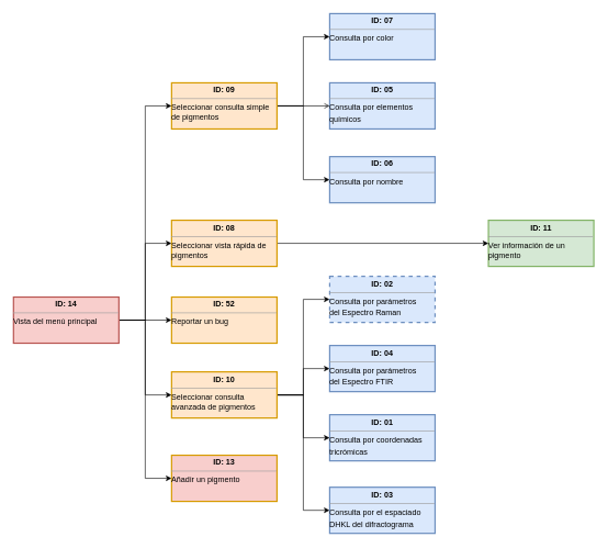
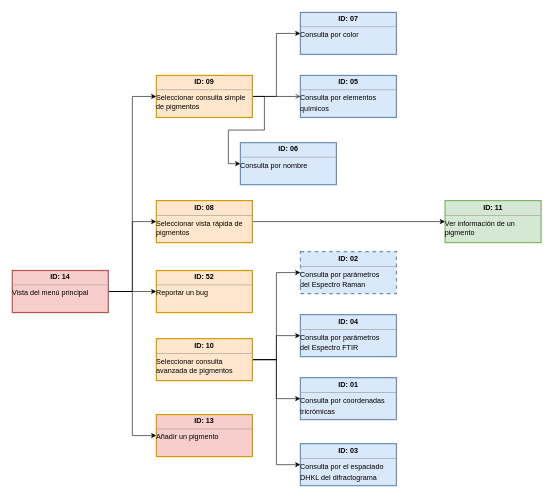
- <mxCell id="24" value="&lt;p style=&quot;margin: 0px ; margin-top: 4px ; text-align: center&quot;&gt;&lt;b&gt;ID: 06&lt;/b&gt;&lt;/p&gt;&lt;hr size=&quot;1&quot;&gt;&lt;div style=&quot;height: 2px&quot;&gt;Consulta por nombre&lt;/div&gt;" style="verticalAlign=top;align=left;overflow=fill;fontSize=12;fontFamily=Helvetica;html=1;fillColor=#dae8fc;strokeColor=#6c8ebf;strokeWidth=2;" vertex="1" parent="1"><mxGeometry x="500" y="237" width="160" height="70" as="geometry" /></mxCell>
+ <mxCell id="24" value="&lt;p style=&quot;margin: 0px ; margin-top: 4px ; text-align: center&quot;&gt;&lt;b&gt;ID: 06&lt;/b&gt;&lt;/p&gt;&lt;hr size=&quot;1&quot;&gt;&lt;div style=&quot;height: 2px&quot;&gt;Consulta por nombre&lt;/div&gt;" style="verticalAlign=top;align=left;overflow=fill;fontSize=12;fontFamily=Helvetica;html=1;fillColor=#dae8fc;strokeColor=#6c8ebf;strokeWidth=2;" vertex="1" parent="1"><mxGeometry x="400" y="237" width="160" height="70" as="geometry" /></mxCell>
- <mxCell id="4" style="edgeStyle=orthogonalEdgeStyle;rounded=0;orthogonalLoop=1;jettySize=auto;html=1;exitX=1;exitY=0.5;exitDx=0;exitDy=0;entryX=0;entryY=0.5;entryDx=0;entryDy=0;" edge="1" parent="1" source="8" target="16"><mxGeometry relative="1" as="geometry" /></mxCell>
